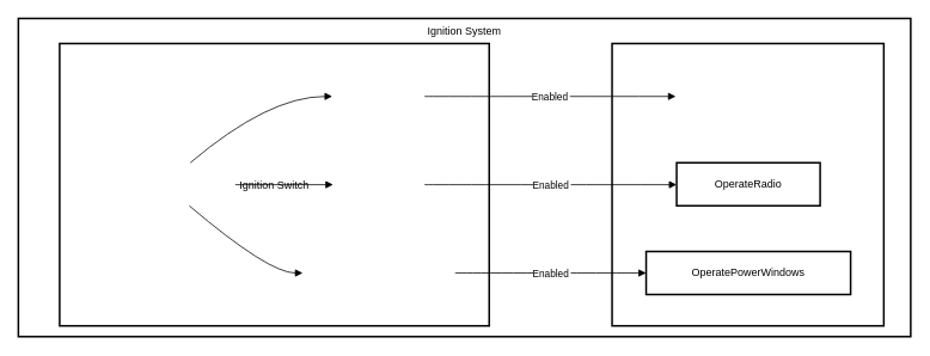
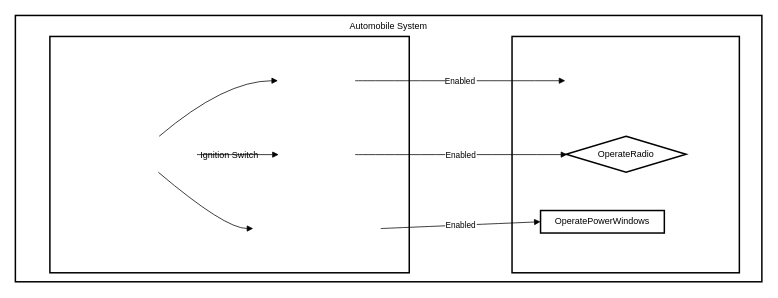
- <mxCell id="2" value="Ignition System" style="whiteSpace=wrap;strokeWidth=2;verticalAlign=top;" vertex="1" parent="1"><mxGeometry x="20" y="20" width="995" height="355" as="geometry" /></mxCell>
+ <mxCell id="2" value="Automobile System" style="whiteSpace=wrap;strokeWidth=2;verticalAlign=top;" vertex="1" parent="1"><mxGeometry x="20" y="20" width="995" height="355" as="geometry" /></mxCell>
- <mxCell id="9" value="OperateRadio" style="whiteSpace=wrap;strokeWidth=2;" vertex="1" parent="2"><mxGeometry x="734" y="161" width="160" height="48" as="geometry" /></mxCell>
+ <mxCell id="9" value="OperateRadio" style="rhombus;whiteSpace=wrap;strokeWidth=2;" vertex="1" parent="2"><mxGeometry x="734" y="161" width="160" height="48" as="geometry" /></mxCell>
- <mxCell id="10" value="OperatePowerWindows" style="whiteSpace=wrap;strokeWidth=2;" vertex="1" parent="2"><mxGeometry x="700" y="260" width="228" height="48" as="geometry" /></mxCell>
+ <mxCell id="10" value="OperatePowerWindows" style="whiteSpace=wrap;strokeWidth=2;" vertex="1" parent="2"><mxGeometry x="700" y="260" width="165" height="30" as="geometry" /></mxCell>
